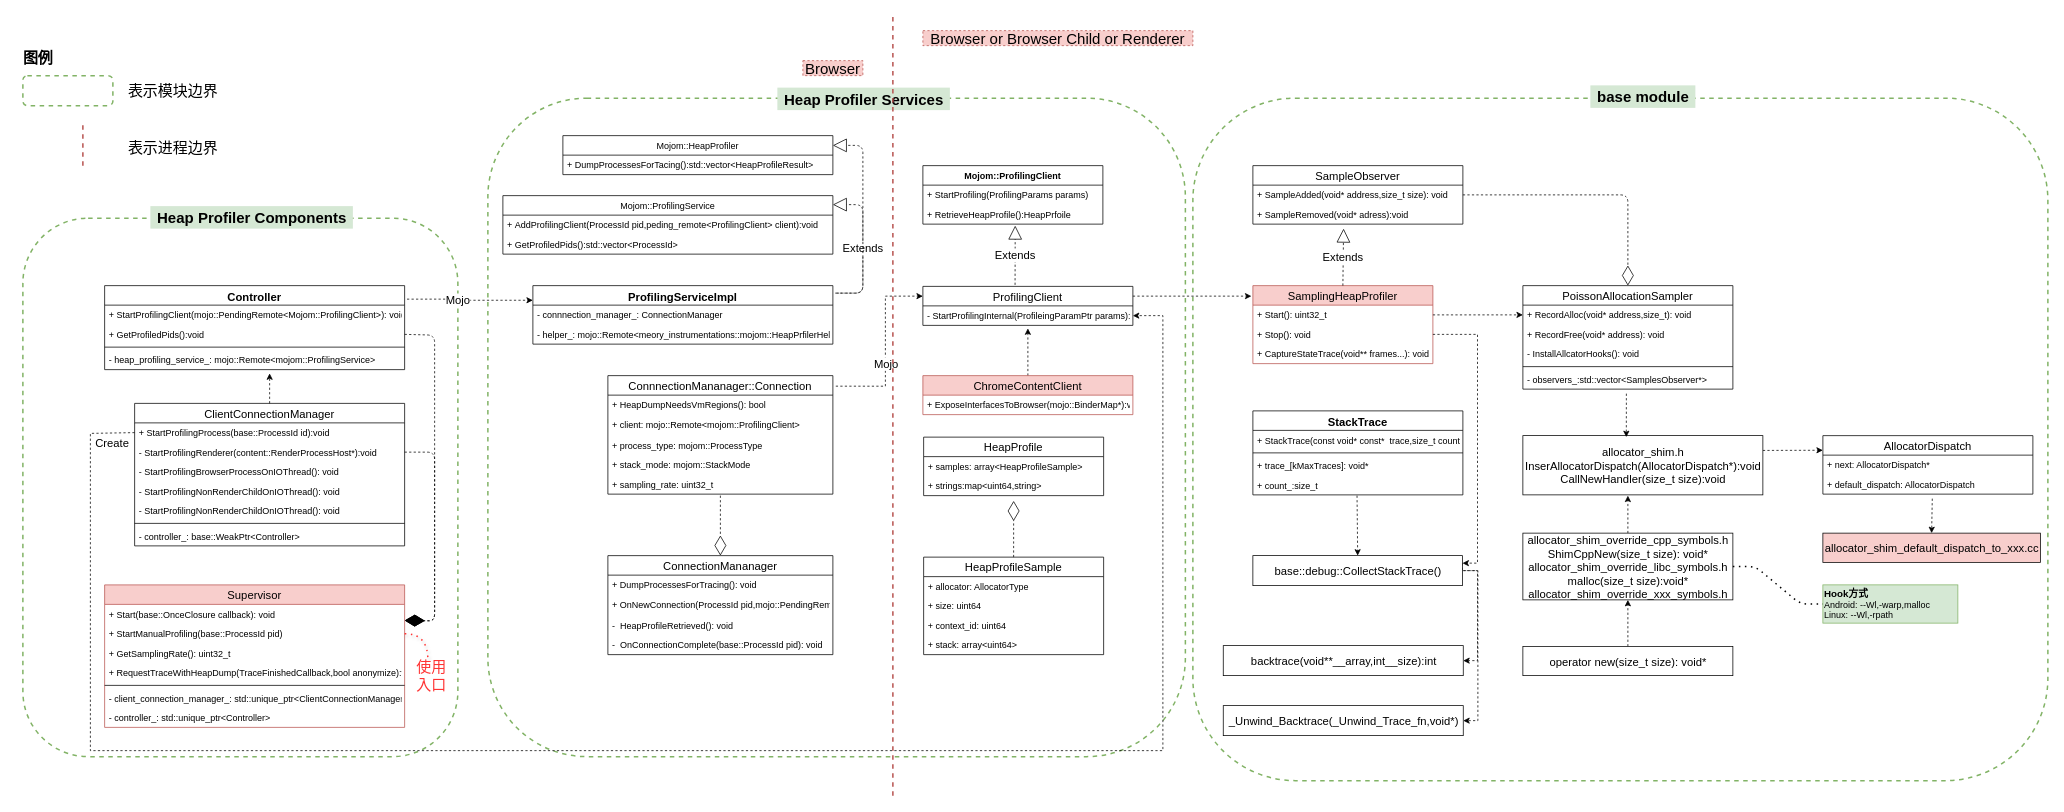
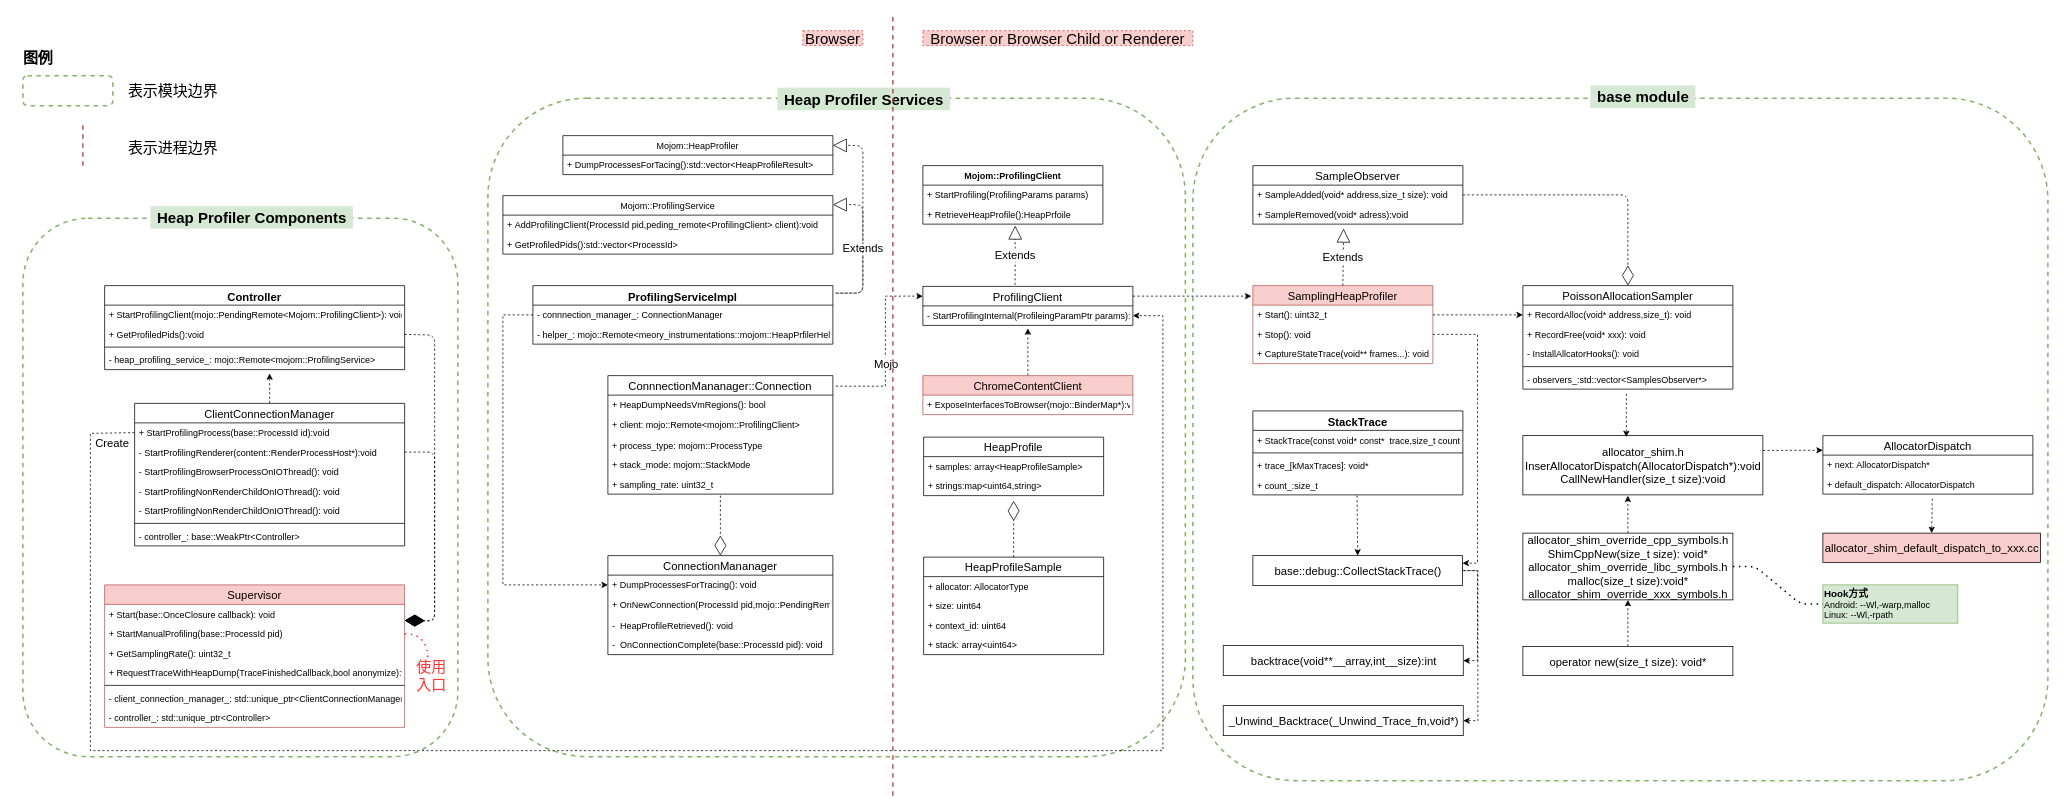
- <mxCell id="110" value="Browser" style="text;html=1;strokeColor=#b85450;fillColor=#f8cecc;align=center;verticalAlign=middle;whiteSpace=wrap;rounded=0;dashed=1;fontSize=20;" parent="1" vertex="1"><mxGeometry x="1070" y="80" width="80" height="20" as="geometry" /></mxCell>
+ <mxCell id="110" value="Browser" style="text;html=1;strokeColor=#b85450;fillColor=#f8cecc;align=center;verticalAlign=middle;whiteSpace=wrap;rounded=0;dashed=1;fontSize=20;" parent="1" vertex="1"><mxGeometry x="1070" y="40" width="80" height="20" as="geometry" /></mxCell>
- <mxCell id="63" style="edgeStyle=orthogonalEdgeStyle;rounded=0;orthogonalLoop=1;jettySize=auto;html=1;dashed=1;entryX=0;entryY=0.25;entryDx=0;entryDy=0;exitX=1.008;exitY=0.161;exitDx=0;exitDy=0;exitPerimeter=0;" parent="1" source="87" target="68" edge="1"><mxGeometry relative="1" as="geometry"><mxPoint y="382" as="sourcePoint" x="110" /><mxPoint x="230" y="382" as="targetPoint" /></mxGeometry></mxCell>
- <mxCell id="64" value="Mojo" style="edgeLabel;html=1;align=center;verticalAlign=middle;resizable=0;points=[];fontSize=15;" parent="63" vertex="1" connectable="0"><mxGeometry x="-0.283" y="2" relative="1" as="geometry"><mxPoint x="6" y="2" as="offset" /></mxGeometry></mxCell>
- <mxCell id="32" value="+ RecordFree(void* address): void" style="text;strokeColor=none;fillColor=none;align=left;verticalAlign=top;spacingLeft=4;spacingRight=4;overflow=hidden;rotatable=0;points=[[0,0.5],[1,0.5]];portConstraint=eastwest;" parent="30" vertex="1"><mxGeometry y="52" width="280" height="26" as="geometry" /></mxCell>
+ <mxCell id="32" value="+ RecordFree(void* xxx): void" style="text;strokeColor=none;fillColor=none;align=left;verticalAlign=top;spacingLeft=4;spacingRight=4;overflow=hidden;rotatable=0;points=[[0,0.5],[1,0.5]];portConstraint=eastwest;" parent="30" vertex="1"><mxGeometry y="52" width="280" height="26" as="geometry" /></mxCell>
+ <mxCell id="78" style="edgeStyle=none;rounded=0;orthogonalLoop=1;jettySize=auto;html=1;exitX=0;exitY=0.5;exitDx=0;exitDy=0;entryX=0;entryY=0.5;entryDx=0;entryDy=0;dashed=1;strokeColor=#000000;fontSize=15;fontColor=#000000;" parent="1" source="69" target="80" edge="1"><mxGeometry relative="1" as="geometry"><Array as="points"><mxPoint x="670" y="419" /><mxPoint x="670" y="779" /></Array></mxGeometry></mxCell>
